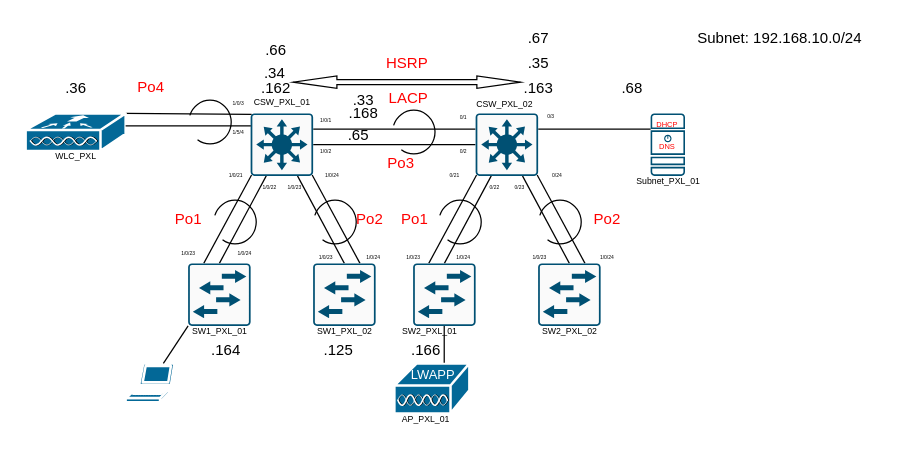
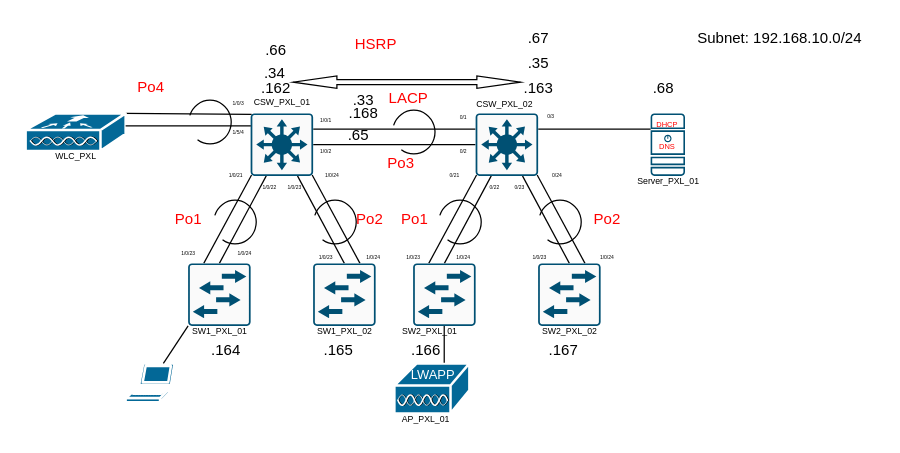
- <mxCell id="40" value="&lt;font color=&quot;#ff0000&quot;&gt;HSRP&lt;/font&gt;" style="text;html=1;align=center;verticalAlign=middle;resizable=0;points=[];autosize=1;strokeColor=none;fillColor=none;" parent="1" vertex="1"><mxGeometry x="300" y="40" width="50" height="20" as="geometry" /></mxCell>
+ <mxCell id="40" value="&lt;font color=&quot;#ff0000&quot;&gt;HSRP&lt;/font&gt;" style="text;html=1;align=center;verticalAlign=middle;resizable=0;points=[];autosize=1;strokeColor=none;fillColor=none;" parent="1" vertex="1"><mxGeometry x="275" y="25" width="50" height="20" as="geometry" /></mxCell>
- <mxCell id="74" value=".36" style="text;html=1;align=center;verticalAlign=middle;resizable=0;points=[];autosize=1;strokeColor=none;fillColor=none;" parent="1" vertex="1"><mxGeometry x="45" y="60" width="30" height="20" as="geometry" /></mxCell>
- <mxCell id="81" value=".68" style="text;html=1;align=center;verticalAlign=middle;resizable=0;points=[];autosize=1;strokeColor=none;fillColor=none;" parent="1" vertex="1"><mxGeometry x="490" y="60" width="30" height="20" as="geometry" /></mxCell>
+ <mxCell id="81" value=".68" style="text;html=1;align=center;verticalAlign=middle;resizable=0;points=[];autosize=1;strokeColor=none;fillColor=none;" parent="1" vertex="1"><mxGeometry x="515" y="60" width="30" height="20" as="geometry" /></mxCell>
- <mxCell id="91" value="&lt;font style=&quot;font-size: 7px&quot;&gt;Subnet_PXL_01&lt;br&gt;&lt;/font&gt;" style="text;html=1;align=center;verticalAlign=middle;resizable=0;points=[];autosize=1;strokeColor=none;fillColor=none;fontSize=4;fontColor=#000000;" vertex="1" parent="1"><mxGeometry x="503.75" y="140" width="60" height="10" as="geometry" /></mxCell>
+ <mxCell id="91" value="&lt;font style=&quot;font-size: 7px&quot;&gt;Server_PXL_01&lt;br&gt;&lt;/font&gt;" style="text;html=1;align=center;verticalAlign=middle;resizable=0;points=[];autosize=1;strokeColor=none;fillColor=none;fontSize=4;fontColor=#000000;" vertex="1" parent="1"><mxGeometry x="503.75" y="140" width="60" height="10" as="geometry" /></mxCell>
- <mxCell id="83" value=".125" style="text;html=1;align=center;verticalAlign=middle;resizable=0;points=[];autosize=1;strokeColor=none;fillColor=none;" parent="1" vertex="1"><mxGeometry x="250" y="270" width="40" height="20" as="geometry" /></mxCell>
+ <mxCell id="83" value=".165" style="text;html=1;align=center;verticalAlign=middle;resizable=0;points=[];autosize=1;strokeColor=none;fillColor=none;" parent="1" vertex="1"><mxGeometry x="250" y="270" width="40" height="20" as="geometry" /></mxCell>
+ <mxCell id="85" value=".167" style="text;html=1;align=center;verticalAlign=middle;resizable=0;points=[];autosize=1;strokeColor=none;fillColor=none;" parent="1" vertex="1"><mxGeometry x="430" y="270" width="40" height="20" as="geometry" /></mxCell>
